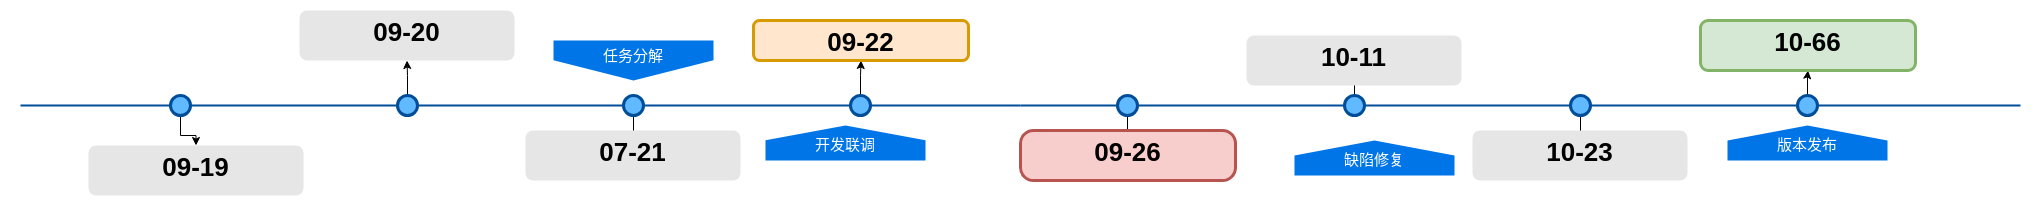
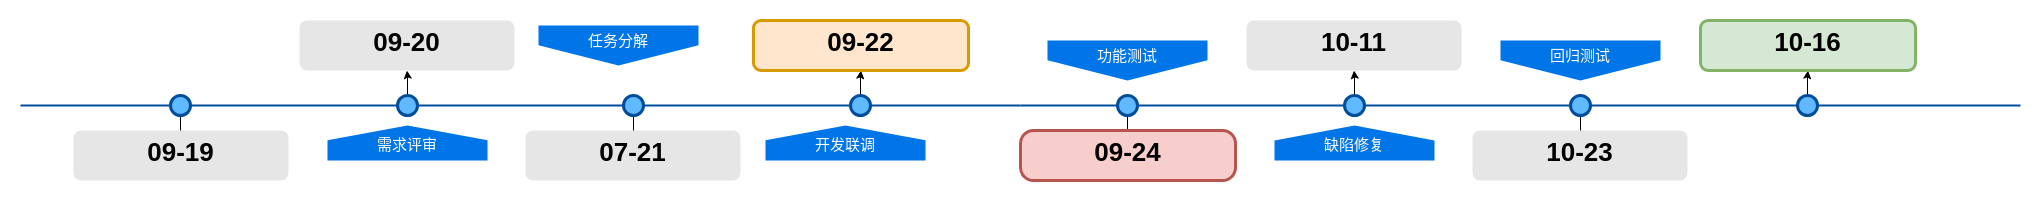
- <mxCell id="34" value="&lt;h1&gt;10-66&lt;/h1&gt;" style="text;html=1;spacing=5;spacingTop=-20;whiteSpace=wrap;overflow=hidden;strokeColor=#82b366;strokeWidth=3;fillColor=#d5e8d4;fontSize=13;align=center;rounded=1;" parent="1" vertex="1"><mxGeometry x="1700" y="20" width="215" height="50" as="geometry" /></mxCell>
+ <mxCell id="34" value="&lt;h1&gt;10-16&lt;/h1&gt;" style="text;html=1;spacing=5;spacingTop=-20;whiteSpace=wrap;overflow=hidden;strokeColor=#82b366;strokeWidth=3;fillColor=#d5e8d4;fontSize=13;align=center;rounded=1;" parent="1" vertex="1"><mxGeometry x="1700" y="20" width="215" height="50" as="geometry" /></mxCell>
- <mxCell id="15" value="&lt;h1&gt;09-20&lt;/h1&gt;&lt;p&gt;&lt;br&gt;&lt;/p&gt;" style="text;html=1;spacing=5;spacingTop=-20;whiteSpace=wrap;overflow=hidden;strokeColor=none;strokeWidth=3;fillColor=#E6E6E6;fontSize=13;fontColor=#000000;align=center;rounded=1;" parent="1" vertex="1"><mxGeometry x="299" y="10" width="215" height="50" as="geometry" /></mxCell>
+ <mxCell id="15" value="&lt;h1&gt;09-20&lt;/h1&gt;&lt;p&gt;&lt;br&gt;&lt;/p&gt;" style="text;html=1;spacing=5;spacingTop=-20;whiteSpace=wrap;overflow=hidden;strokeColor=none;strokeWidth=3;fillColor=#E6E6E6;fontSize=13;fontColor=#000000;align=center;rounded=1;" parent="1" vertex="1"><mxGeometry x="299" y="20" width="215" height="50" as="geometry" /></mxCell>
- <mxCell id="17" value="&lt;h1&gt;09-22&lt;/h1&gt;" style="text;html=1;spacing=5;spacingTop=-20;whiteSpace=wrap;overflow=hidden;strokeColor=#d79b00;strokeWidth=3;fillColor=#ffe6cc;fontSize=13;align=center;rounded=1;" parent="1" vertex="1"><mxGeometry x="753" y="20" width="215" height="40" as="geometry" /></mxCell>
+ <mxCell id="17" value="&lt;h1&gt;09-22&lt;/h1&gt;" style="text;html=1;spacing=5;spacingTop=-20;whiteSpace=wrap;overflow=hidden;strokeColor=#d79b00;strokeWidth=3;fillColor=#ffe6cc;fontSize=13;align=center;rounded=1;" parent="1" vertex="1"><mxGeometry x="753" y="20" width="215" height="50" as="geometry" /></mxCell>
- <mxCell id="3" value="任务分解" style="shape=offPageConnector;whiteSpace=wrap;html=1;fillColor=#0075E8;fontSize=15;fontColor=#FFFFFF;size=0.509;verticalAlign=top;strokeColor=none;" parent="1" vertex="1"><mxGeometry x="553" y="40" width="160" height="40" as="geometry" /></mxCell>
+ <mxCell id="3" value="任务分解" style="shape=offPageConnector;whiteSpace=wrap;html=1;fillColor=#0075E8;fontSize=15;fontColor=#FFFFFF;size=0.509;verticalAlign=top;strokeColor=none;" parent="1" vertex="1"><mxGeometry x="538" y="25" width="160" height="40" as="geometry" /></mxCell>
+ <mxCell id="19" value="功能测试" style="shape=offPageConnector;whiteSpace=wrap;html=1;fillColor=#0075E8;fontSize=15;fontColor=#FFFFFF;size=0.509;verticalAlign=top;strokeColor=none;" parent="1" vertex="1"><mxGeometry x="1047" y="40" width="160" height="40" as="geometry" /></mxCell>
- <mxCell id="32" value="&lt;h1&gt;10-11&lt;/h1&gt;" style="text;html=1;spacing=5;spacingTop=-20;whiteSpace=wrap;overflow=hidden;strokeColor=none;strokeWidth=3;fillColor=#E6E6E6;fontSize=13;fontColor=#000000;align=center;rounded=1;" parent="1" vertex="1"><mxGeometry x="1246" y="35" width="215" height="50" as="geometry" /></mxCell>
+ <mxCell id="32" value="&lt;h1&gt;10-11&lt;/h1&gt;" style="text;html=1;spacing=5;spacingTop=-20;whiteSpace=wrap;overflow=hidden;strokeColor=none;strokeWidth=3;fillColor=#E6E6E6;fontSize=13;fontColor=#000000;align=center;rounded=1;" parent="1" vertex="1"><mxGeometry x="1246" y="20" width="215" height="50" as="geometry" /></mxCell>
+ <mxCell id="20" value="回归测试" style="shape=offPageConnector;whiteSpace=wrap;html=1;fillColor=#0075E8;fontSize=15;fontColor=#FFFFFF;size=0.509;verticalAlign=top;strokeColor=none;" parent="1" vertex="1"><mxGeometry x="1500" y="40" width="160" height="40" as="geometry" /></mxCell>
- <mxCell id="31" value="&lt;h1&gt;09-26&lt;/h1&gt;" style="text;html=1;spacing=5;spacingTop=-20;whiteSpace=wrap;overflow=hidden;strokeColor=#b85450;strokeWidth=3;fillColor=#f8cecc;fontSize=13;align=center;rounded=1;arcSize=26;" parent="1" vertex="1"><mxGeometry x="1020" y="130" width="215" height="50" as="geometry" /></mxCell>
+ <mxCell id="31" value="&lt;h1&gt;09-24&lt;/h1&gt;" style="text;html=1;spacing=5;spacingTop=-20;whiteSpace=wrap;overflow=hidden;strokeColor=#b85450;strokeWidth=3;fillColor=#f8cecc;fontSize=13;align=center;rounded=1;arcSize=26;" parent="1" vertex="1"><mxGeometry x="1020" y="130" width="215" height="50" as="geometry" /></mxCell>
+ <mxCell id="4" value="&lt;span&gt;需求评审&lt;/span&gt;" style="shape=offPageConnector;whiteSpace=wrap;html=1;fillColor=#0075E8;fontSize=15;fontColor=#FFFFFF;size=0.418;flipV=1;verticalAlign=bottom;strokeColor=none;spacingBottom=4;" parent="1" vertex="1"><mxGeometry x="327" y="125" width="160" height="35" as="geometry" /></mxCell>
- <mxCell id="22" value="版本发布" style="shape=offPageConnector;whiteSpace=wrap;html=1;fillColor=#0075E8;fontSize=15;fontColor=#FFFFFF;size=0.429;flipV=1;verticalAlign=bottom;strokeColor=none;spacingBottom=4;" parent="1" vertex="1"><mxGeometry x="1727" y="125" width="160" height="35" as="geometry" /></mxCell>
- <mxCell id="21" value="缺陷修复" style="shape=offPageConnector;whiteSpace=wrap;html=1;fillColor=#0075E8;fontSize=15;fontColor=#FFFFFF;size=0.429;flipV=1;verticalAlign=bottom;strokeColor=none;spacingBottom=4;" parent="1" vertex="1"><mxGeometry x="1294" y="140" width="160" height="35" as="geometry" /></mxCell>
+ <mxCell id="21" value="缺陷修复" style="shape=offPageConnector;whiteSpace=wrap;html=1;fillColor=#0075E8;fontSize=15;fontColor=#FFFFFF;size=0.429;flipV=1;verticalAlign=bottom;strokeColor=none;spacingBottom=4;" parent="1" vertex="1"><mxGeometry x="1274" y="125" width="160" height="35" as="geometry" /></mxCell>
- <mxCell id="14" value="&lt;h1&gt;09-19&lt;/h1&gt;" style="text;html=1;spacing=5;spacingTop=-20;whiteSpace=wrap;overflow=hidden;strokeColor=none;strokeWidth=3;fillColor=#E6E6E6;fontSize=13;fontColor=#000000;align=center;rounded=1;" parent="1" vertex="1"><mxGeometry x="88" y="145" width="215" height="50" as="geometry" /></mxCell>
+ <mxCell id="14" value="&lt;h1&gt;09-19&lt;/h1&gt;" style="text;html=1;spacing=5;spacingTop=-20;whiteSpace=wrap;overflow=hidden;strokeColor=none;strokeWidth=3;fillColor=#E6E6E6;fontSize=13;fontColor=#000000;align=center;rounded=1;" parent="1" vertex="1"><mxGeometry x="73" y="130" width="215" height="50" as="geometry" /></mxCell>
